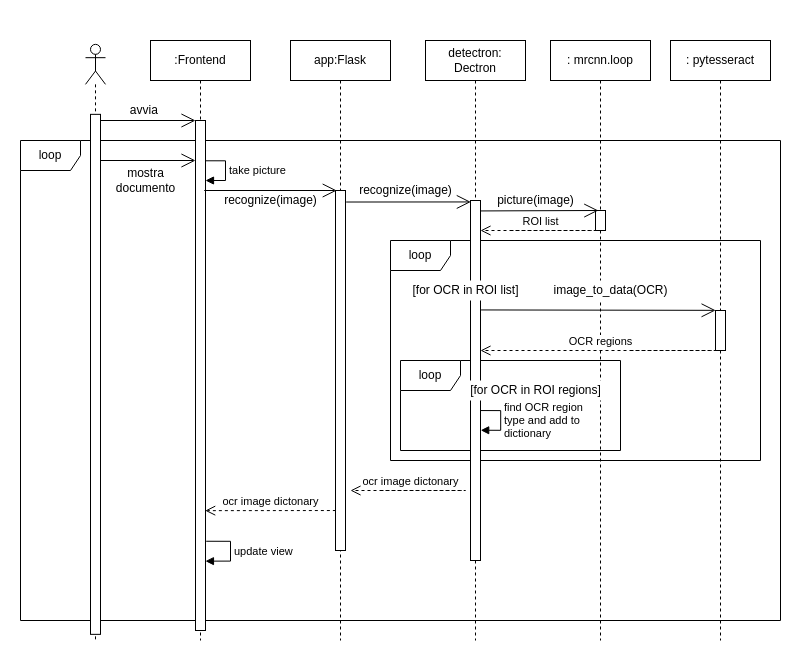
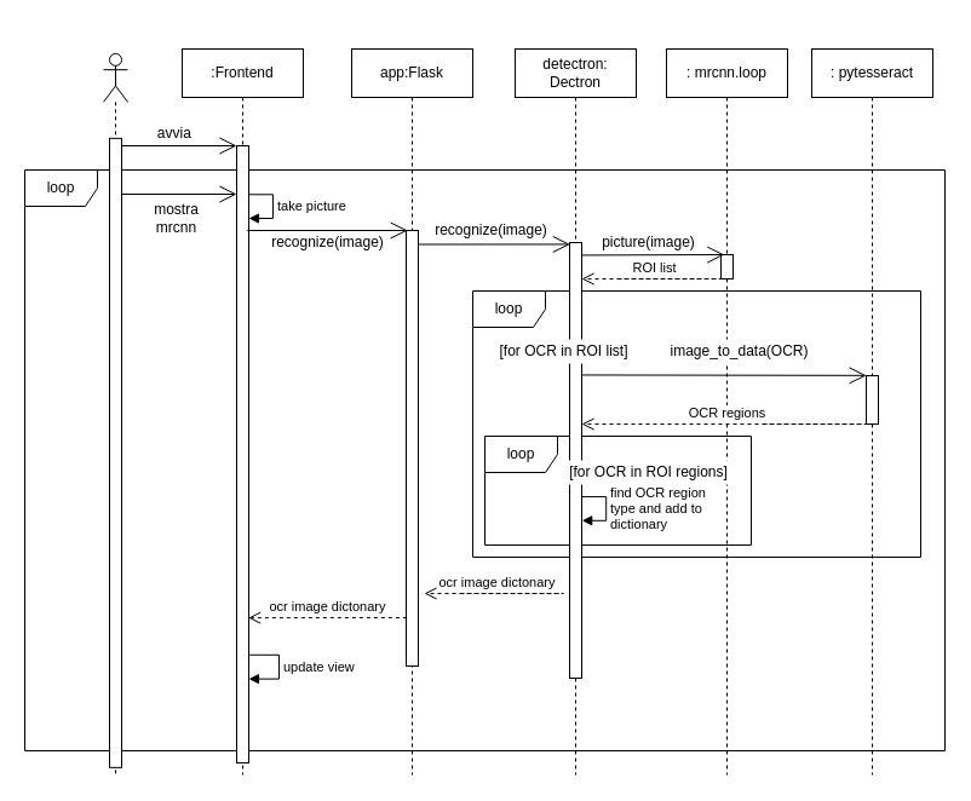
- <mxCell id="34" value="mostra&lt;br&gt;documento" style="text;html=1;align=center;verticalAlign=middle;resizable=0;points=[];autosize=1;fillColor=#ffffff;" vertex="1" parent="1"><mxGeometry x="110" y="165" width="70" height="30" as="geometry" /></mxCell>
+ <mxCell id="34" value="mostra&lt;br&gt;mrcnn" style="text;html=1;align=center;verticalAlign=middle;resizable=0;points=[];autosize=1;fillColor=#ffffff;" vertex="1" parent="1"><mxGeometry x="110" y="165" width="70" height="30" as="geometry" /></mxCell>
